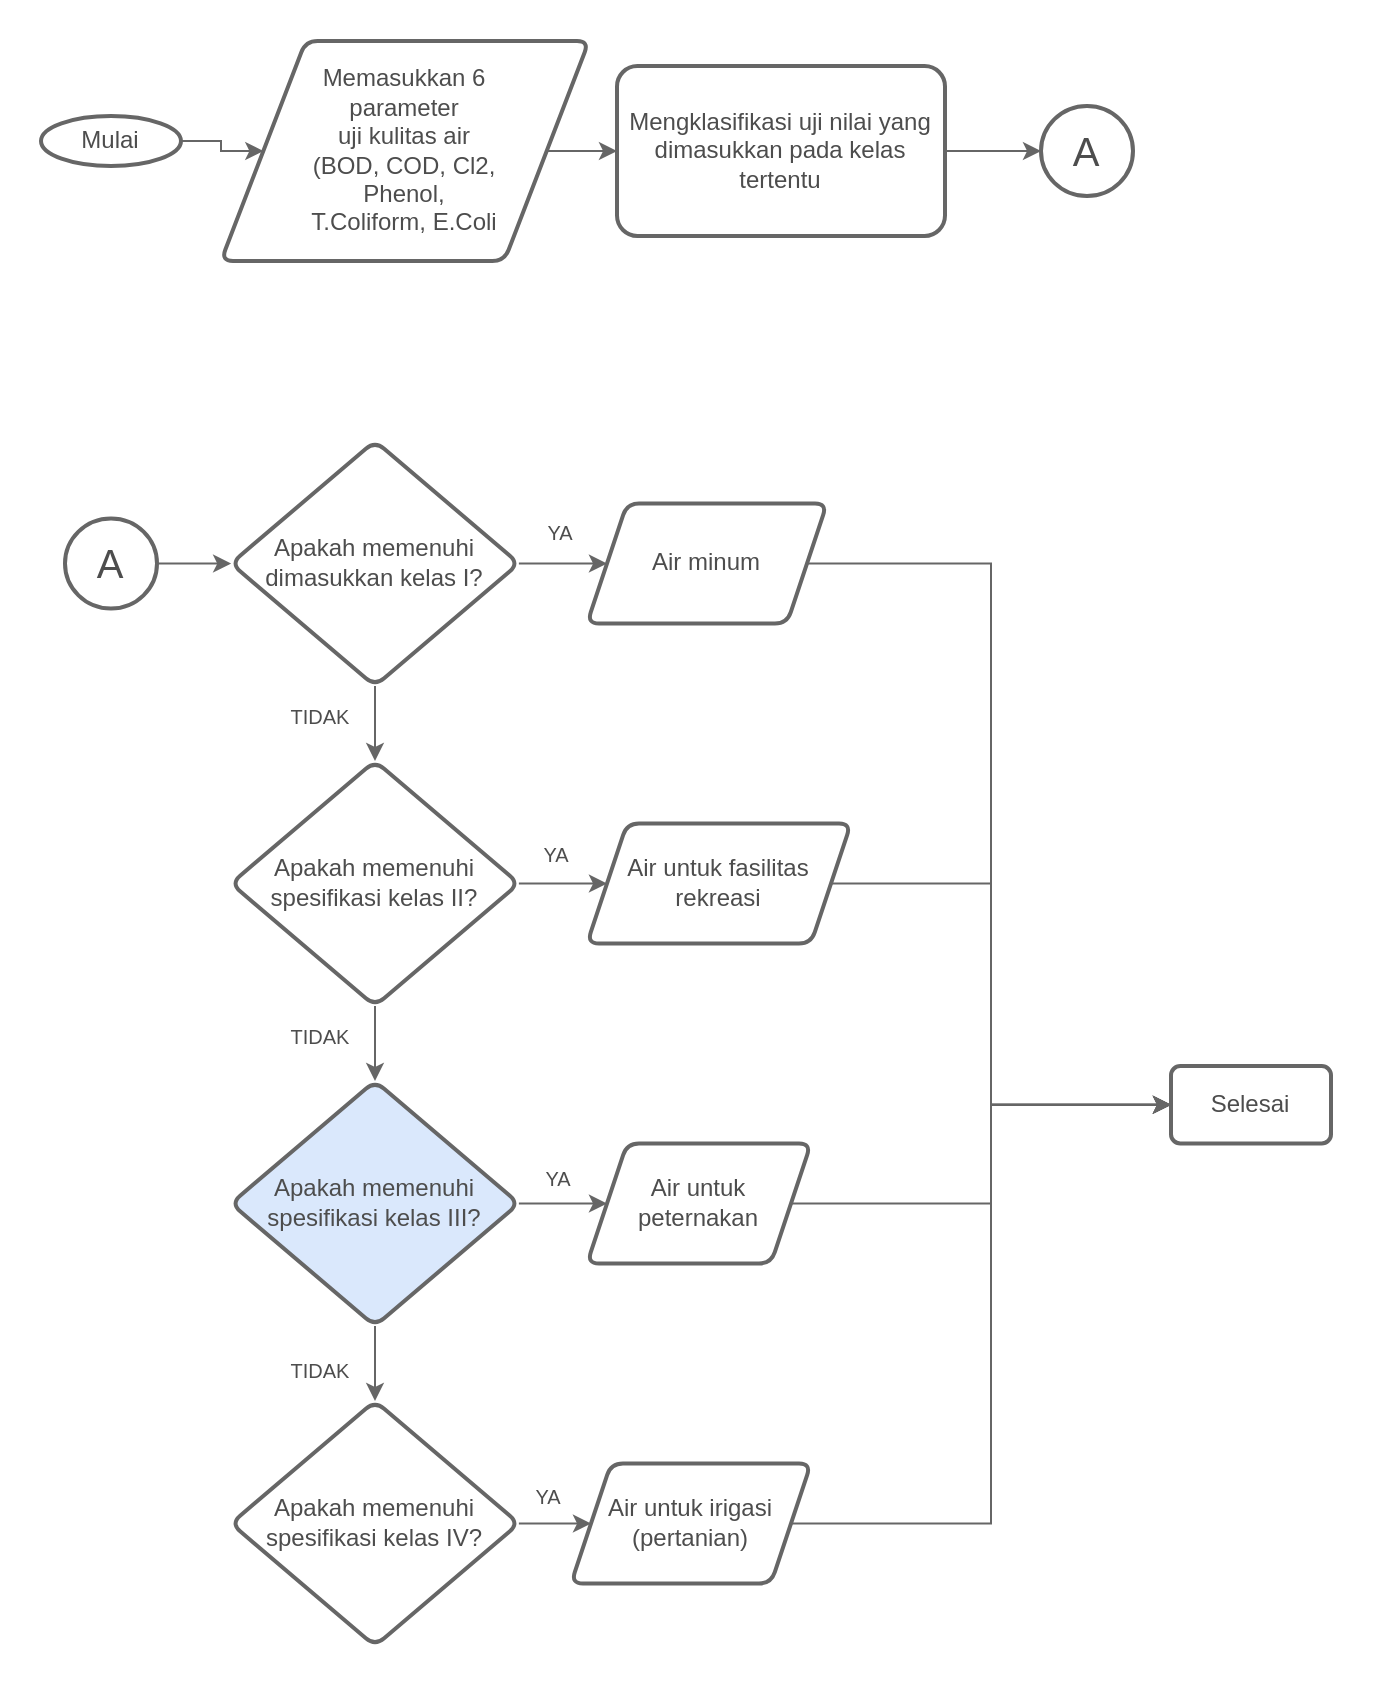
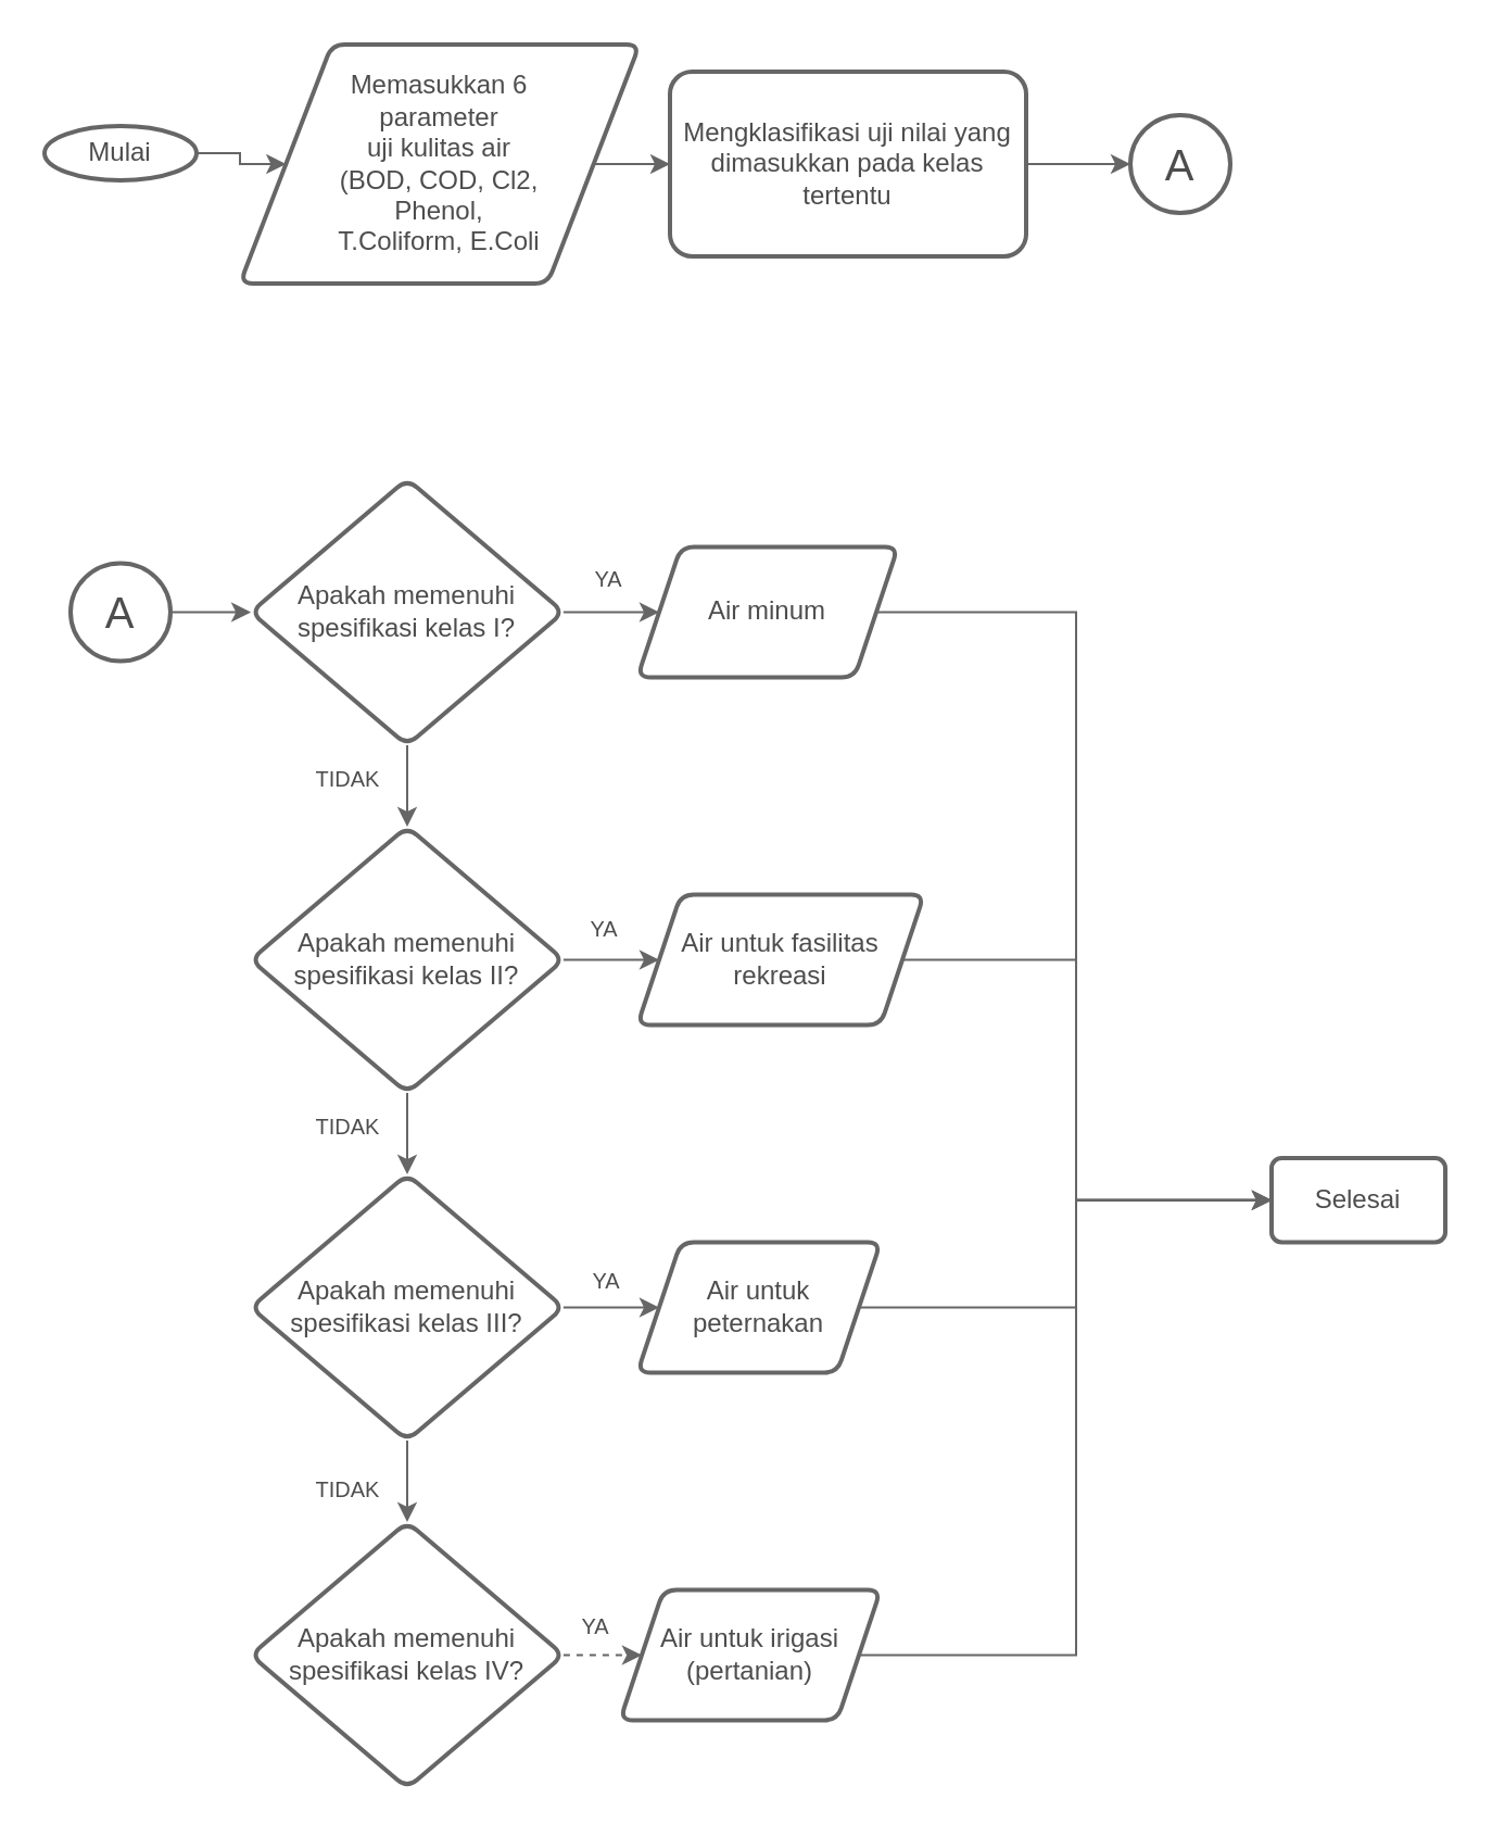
- <mxCell id="10" value="Apakah memenuhi dimasukkan kelas I?" style="rhombus;whiteSpace=wrap;html=1;strokeWidth=2;rounded=1;arcSize=12;strokeColor=#666666;fontColor=#4D4D4D;" vertex="1" parent="1"><mxGeometry x="115" y="220" width="144" height="122.5" as="geometry" /></mxCell>
+ <mxCell id="10" value="Apakah memenuhi spesifikasi kelas I?" style="rhombus;whiteSpace=wrap;html=1;strokeWidth=2;rounded=1;arcSize=12;strokeColor=#666666;fontColor=#4D4D4D;" vertex="1" parent="1"><mxGeometry x="115" y="220" width="144" height="122.5" as="geometry" /></mxCell>
- <mxCell id="16" value="Apakah memenuhi spesifikasi kelas III?" style="rhombus;whiteSpace=wrap;html=1;strokeWidth=2;rounded=1;arcSize=12;strokeColor=#666666;fontColor=#4D4D4D;fillColor=#dae8fc;" vertex="1" parent="1"><mxGeometry x="115" y="540" width="144" height="122.5" as="geometry" /></mxCell>
+ <mxCell id="16" value="Apakah memenuhi spesifikasi kelas III?" style="rhombus;whiteSpace=wrap;html=1;strokeWidth=2;rounded=1;arcSize=12;strokeColor=#666666;fontColor=#4D4D4D;" vertex="1" parent="1"><mxGeometry x="115" y="540" width="144" height="122.5" as="geometry" /></mxCell>
- <mxCell id="17" value="" style="edgeStyle=orthogonalEdgeStyle;rounded=0;orthogonalLoop=1;jettySize=auto;html=1;strokeColor=#666666;fontColor=#4D4D4D;" edge="1" parent="1" source="18" target="26"><mxGeometry relative="1" as="geometry" /></mxCell>
+ <mxCell id="17" value="" style="edgeStyle=orthogonalEdgeStyle;rounded=0;orthogonalLoop=1;jettySize=auto;html=1;strokeColor=#666666;fontColor=#4D4D4D;dashed=1;" edge="1" parent="1" source="18" target="26"><mxGeometry relative="1" as="geometry" /></mxCell>
